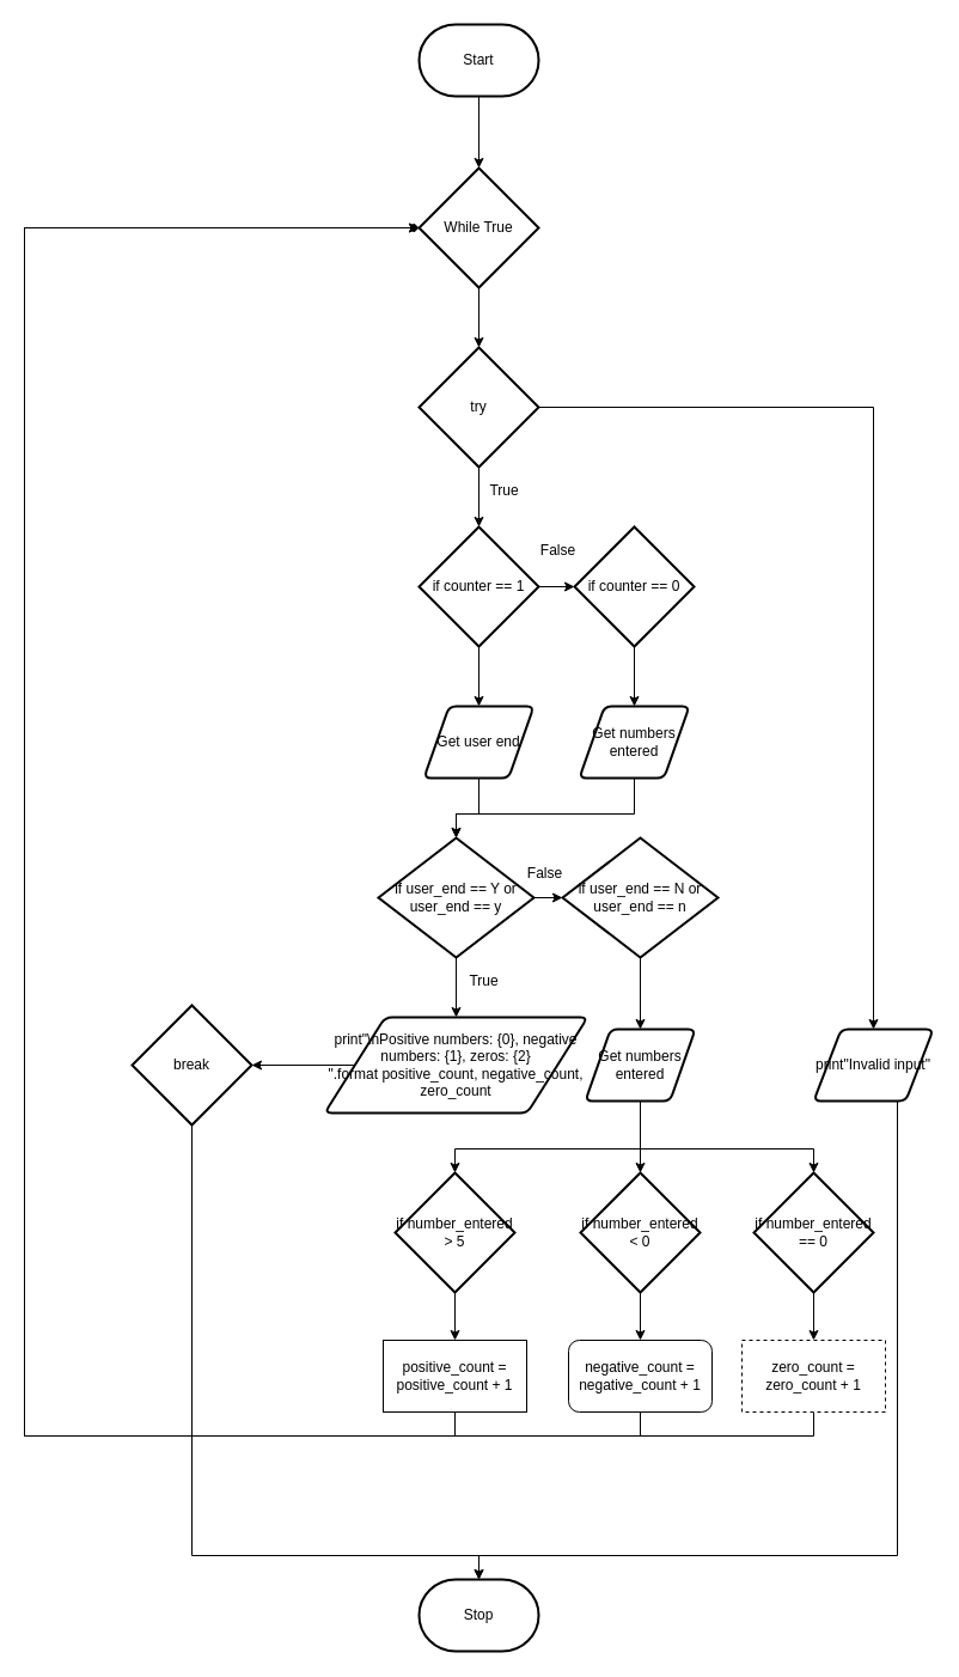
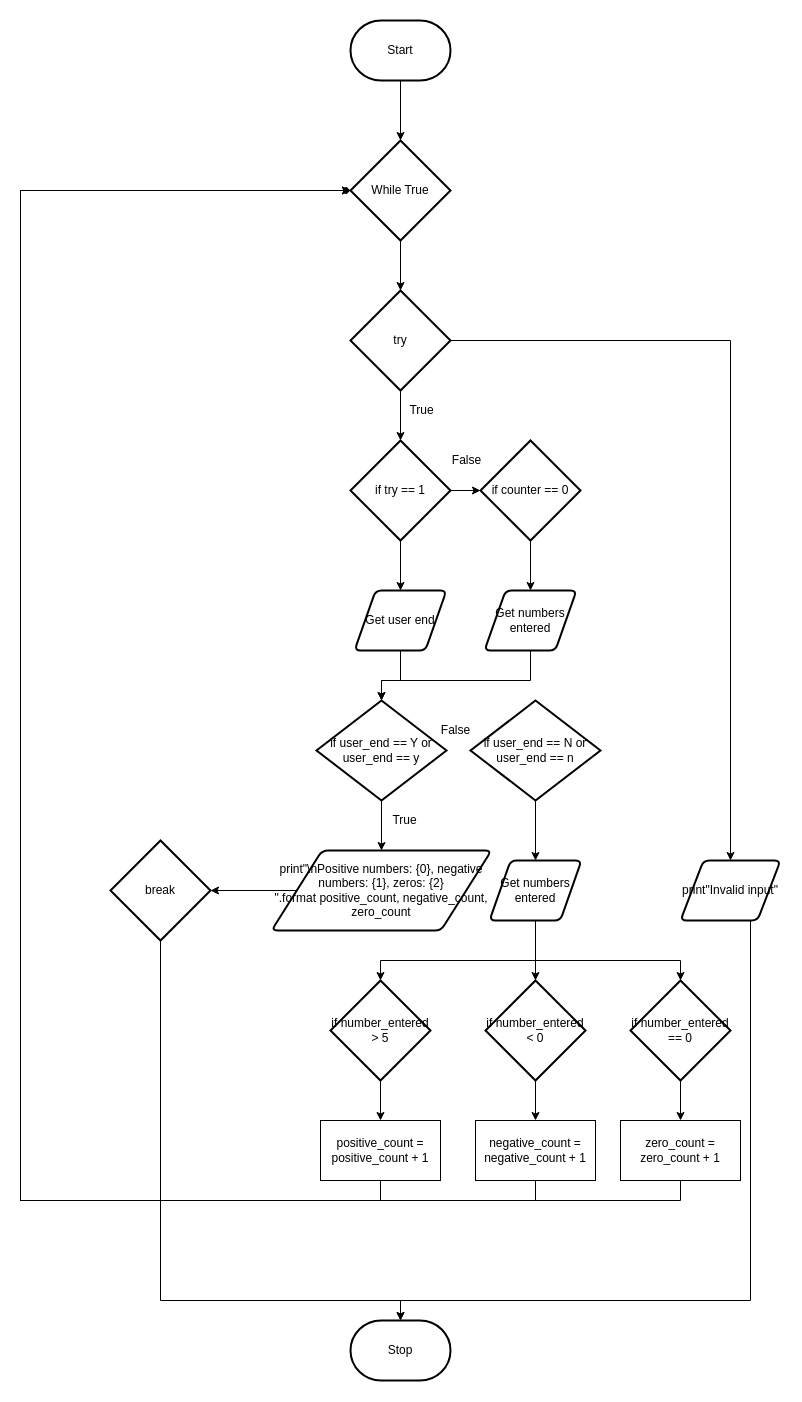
- <mxCell id="16" value="if counter == 1" style="strokeWidth=2;html=1;shape=mxgraph.flowchart.decision;whiteSpace=wrap;" vertex="1" parent="1"><mxGeometry x="350" y="440" width="100" height="100" as="geometry" /></mxCell>
+ <mxCell id="16" value="if try == 1" style="strokeWidth=2;html=1;shape=mxgraph.flowchart.decision;whiteSpace=wrap;" vertex="1" parent="1"><mxGeometry x="350" y="440" width="100" height="100" as="geometry" /></mxCell>
- <mxCell id="23" style="edgeStyle=orthogonalEdgeStyle;rounded=0;html=1;entryX=0;entryY=0.5;entryDx=0;entryDy=0;entryPerimeter=0;" edge="1" parent="1" source="25" target="29"><mxGeometry relative="1" as="geometry" /></mxCell>
- <mxCell id="39" value="negative_count = negative_count + 1" style="whiteSpace=wrap;html=1;rounded=1;" vertex="1" parent="1"><mxGeometry x="475" y="1120" width="120" height="60" as="geometry" /></mxCell>
+ <mxCell id="39" value="negative_count = negative_count + 1" style="rounded=0;whiteSpace=wrap;html=1;" vertex="1" parent="1"><mxGeometry x="475" y="1120" width="120" height="60" as="geometry" /></mxCell>
- <mxCell id="43" value="zero_count = zero_count + 1" style="rounded=0;whiteSpace=wrap;html=1;dashed=1;" vertex="1" parent="1"><mxGeometry x="620" y="1120" width="120" height="60" as="geometry" /></mxCell>
+ <mxCell id="43" value="zero_count = zero_count + 1" style="rounded=0;whiteSpace=wrap;html=1;" vertex="1" parent="1"><mxGeometry x="620" y="1120" width="120" height="60" as="geometry" /></mxCell>
